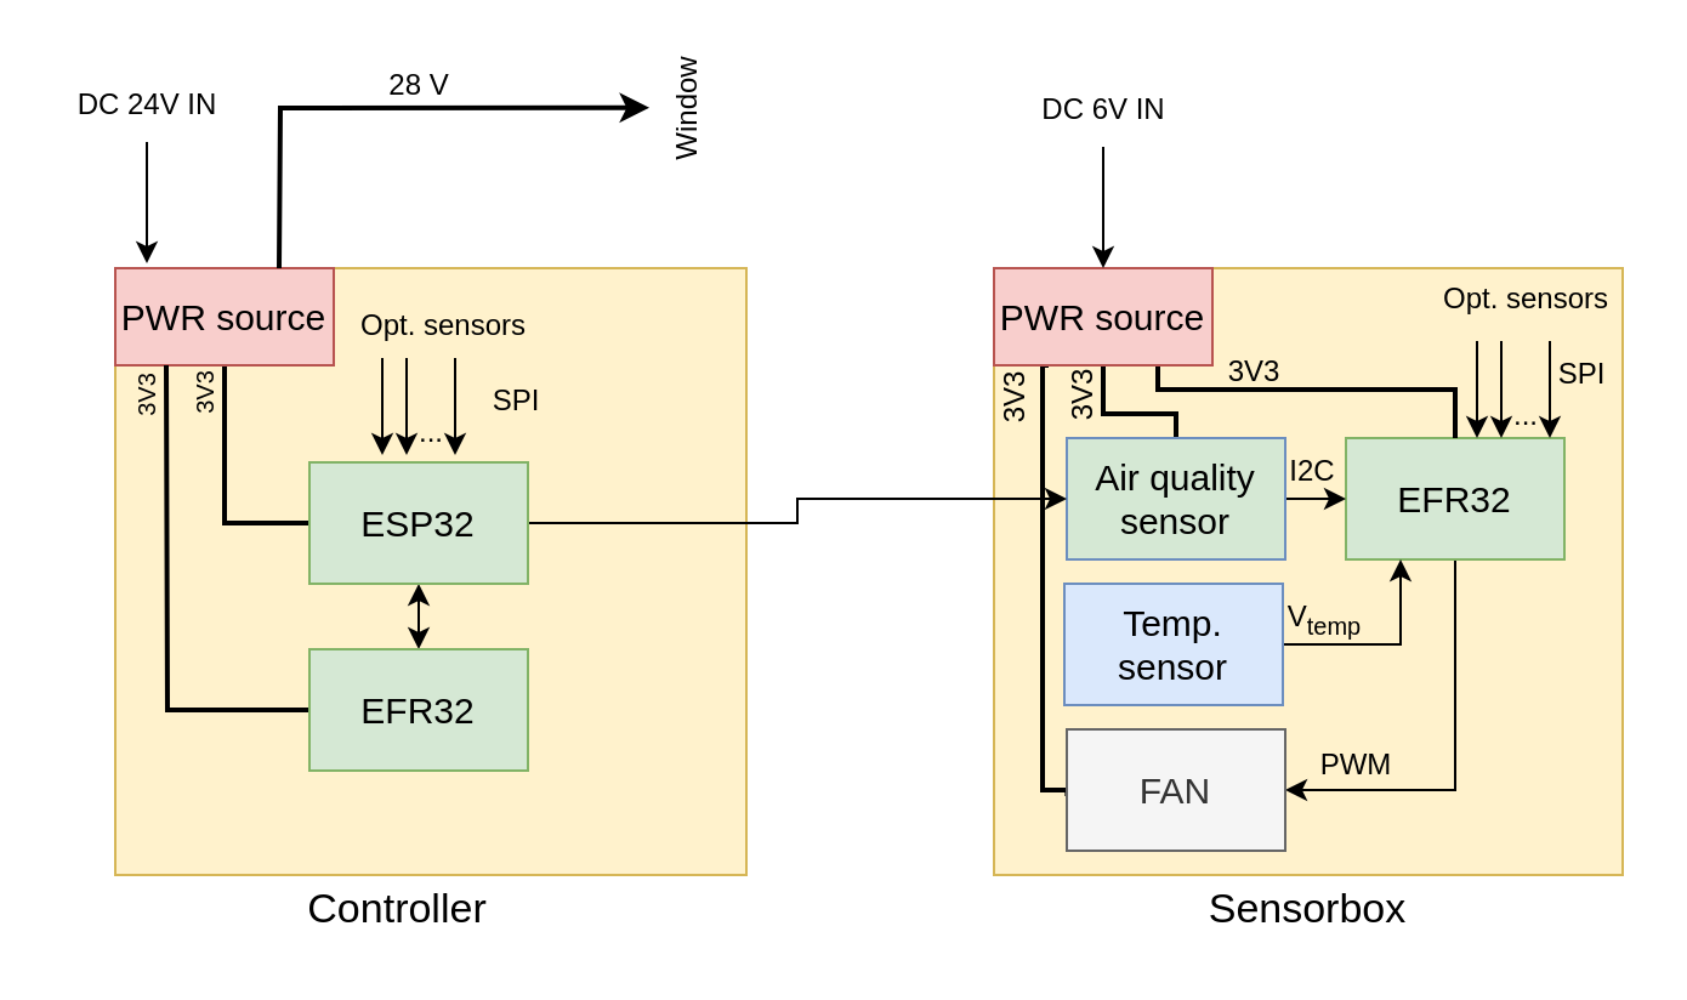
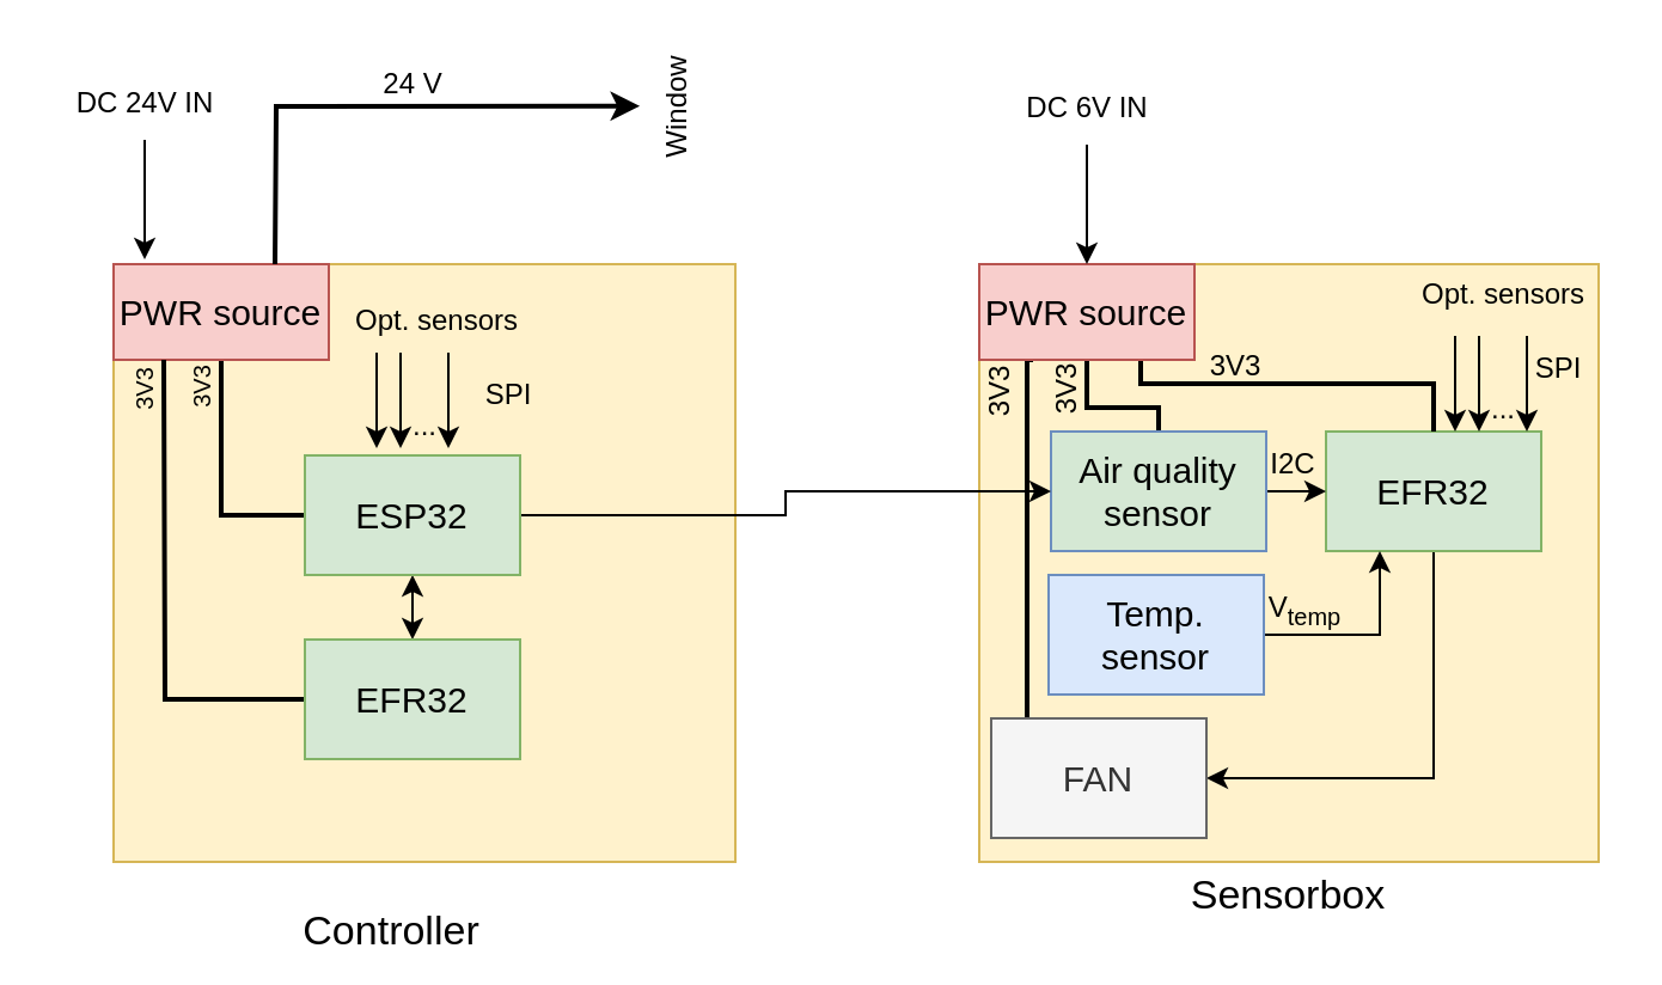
- <mxCell id="48" value="28 V" style="text;html=1;align=center;verticalAlign=middle;resizable=0;points=[];autosize=1;strokeColor=none;fillColor=none;" vertex="1" parent="1"><mxGeometry x="147" y="20" width="50" height="30" as="geometry" /></mxCell>
+ <mxCell id="48" value="24 V" style="text;html=1;align=center;verticalAlign=middle;resizable=0;points=[];autosize=1;strokeColor=none;fillColor=none;" vertex="1" parent="1"><mxGeometry x="147" y="20" width="50" height="30" as="geometry" /></mxCell>
- <mxCell id="21" value="PWM" style="text;html=1;align=center;verticalAlign=middle;resizable=0;points=[];autosize=1;strokeColor=none;fillColor=none;fontSize=12;" vertex="1" parent="1"><mxGeometry x="533" y="300" width="50" height="30" as="geometry" /></mxCell>
- <mxCell id="14" value="FAN" style="rounded=0;whiteSpace=wrap;html=1;fontSize=15;fillColor=#f5f5f5;strokeColor=#666666;fontColor=#333333;" vertex="1" parent="1"><mxGeometry x="439" y="300" width="90" height="50" as="geometry" /></mxCell>
+ <mxCell id="14" value="FAN" style="rounded=0;whiteSpace=wrap;html=1;fontSize=15;fillColor=#f5f5f5;strokeColor=#666666;fontColor=#333333;" vertex="1" parent="1"><mxGeometry x="414" y="300" width="90" height="50" as="geometry" /></mxCell>
- <mxCell id="36" value="Controller" style="text;html=1;align=center;verticalAlign=middle;resizable=0;points=[];autosize=1;strokeColor=none;fillColor=none;fontSize=17;" vertex="1" parent="1"><mxGeometry x="113" y="360" width="100" height="30" as="geometry" /></mxCell>
+ <mxCell id="36" value="Controller" style="text;html=1;align=center;verticalAlign=middle;resizable=0;points=[];autosize=1;strokeColor=none;fillColor=none;fontSize=17;" vertex="1" parent="1"><mxGeometry x="113" y="375" width="100" height="30" as="geometry" /></mxCell>
